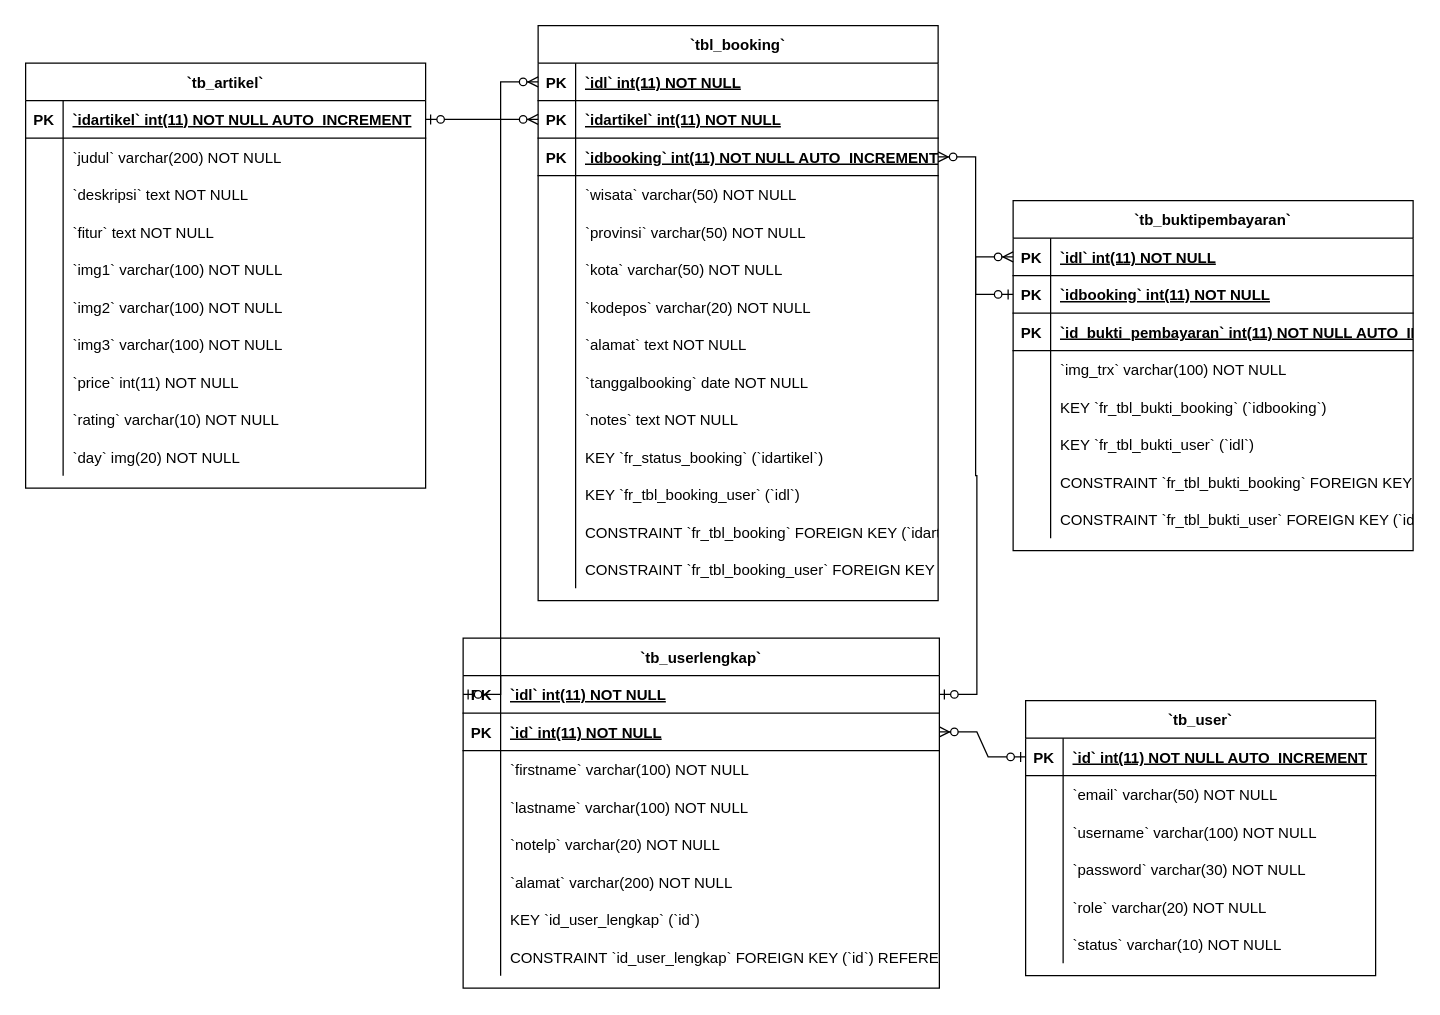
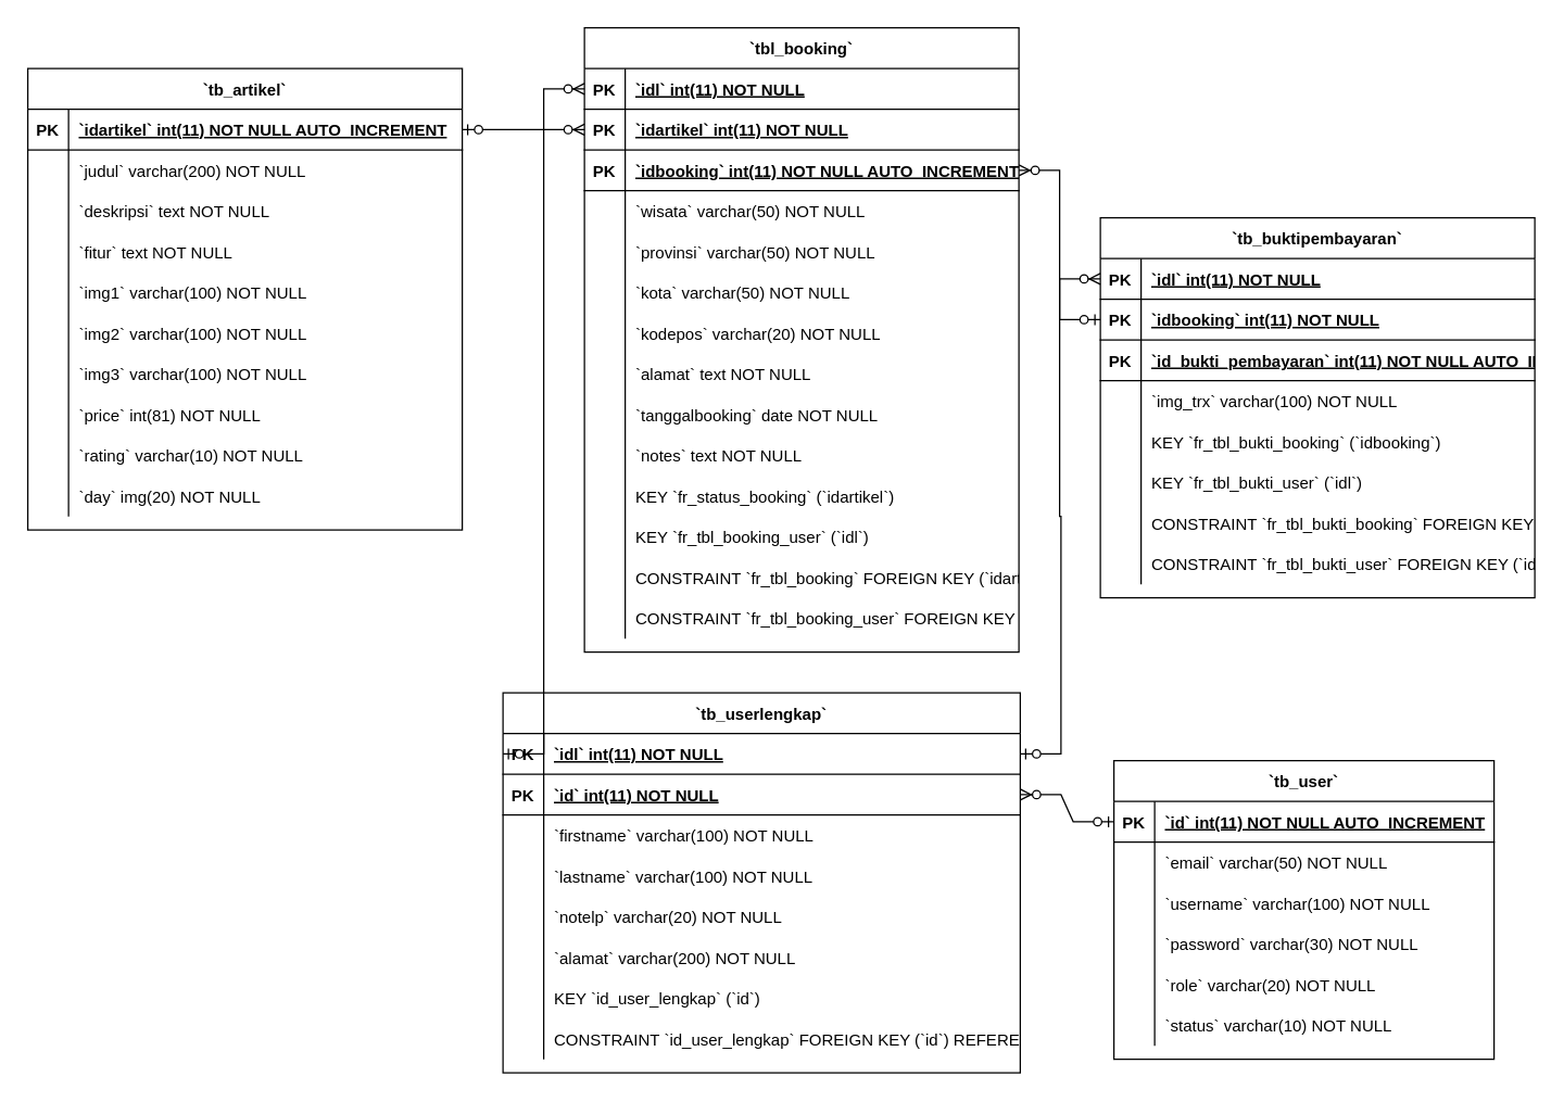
- <mxCell id="26" value="`price` int(11) NOT NULL" style="shape=partialRectangle;overflow=hidden;connectable=0;fillColor=none;align=left;top=0;left=0;bottom=0;right=0;spacingLeft=6;" vertex="1" parent="24"><mxGeometry x="30" width="290" height="30" as="geometry"><mxRectangle width="290" height="30" as="alternateBounds" /></mxGeometry></mxCell>
+ <mxCell id="26" value="`price` int(81) NOT NULL" style="shape=partialRectangle;overflow=hidden;connectable=0;fillColor=none;align=left;top=0;left=0;bottom=0;right=0;spacingLeft=6;" vertex="1" parent="24"><mxGeometry x="30" width="290" height="30" as="geometry"><mxRectangle width="290" height="30" as="alternateBounds" /></mxGeometry></mxCell>
